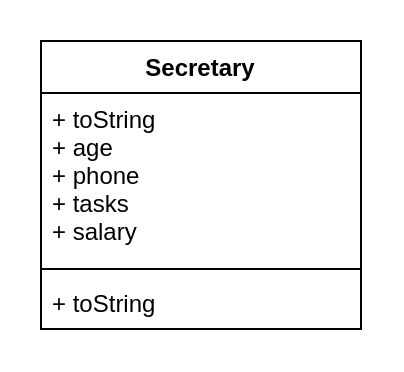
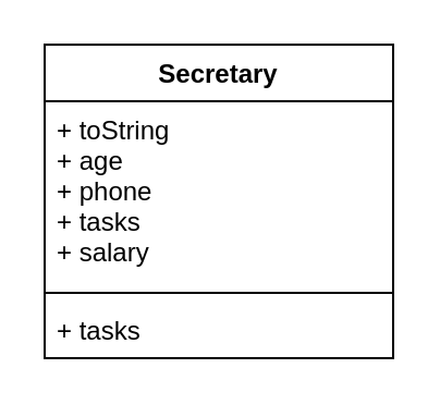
- <mxCell id="5" value="+ toString" style="text;strokeColor=none;fillColor=none;align=left;verticalAlign=top;spacingLeft=4;spacingRight=4;overflow=hidden;rotatable=0;points=[[0,0.5],[1,0.5]];portConstraint=eastwest;" vertex="1" parent="2"><mxGeometry y="118" width="160" height="26" as="geometry" /></mxCell>
+ <mxCell id="5" value="+ tasks" style="text;strokeColor=none;fillColor=none;align=left;verticalAlign=top;spacingLeft=4;spacingRight=4;overflow=hidden;rotatable=0;points=[[0,0.5],[1,0.5]];portConstraint=eastwest;" vertex="1" parent="2"><mxGeometry y="118" width="160" height="26" as="geometry" /></mxCell>
